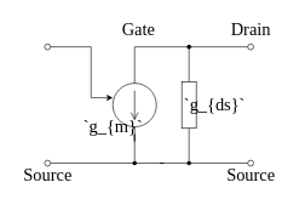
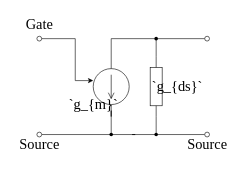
- <mxCell id="22" value="&lt;font style=&quot;font-size: 24px;&quot;&gt;Gate&lt;/font&gt;" style="text;html=1;align=center;verticalAlign=middle;resizable=0;points=[];autosize=1;strokeColor=none;fillColor=none;fontSize=11;fontFamily=Times New Roman;fontColor=default;" parent="1" vertex="1"><mxGeometry x="150" y="20" width="80" height="40" as="geometry" /></mxCell>
+ <mxCell id="22" value="&lt;font style=&quot;font-size: 24px;&quot;&gt;Gate&lt;/font&gt;" style="text;html=1;align=center;verticalAlign=middle;resizable=0;points=[];autosize=1;strokeColor=none;fillColor=none;fontSize=11;fontFamily=Times New Roman;fontColor=default;" parent="1" vertex="1"><mxGeometry x="25" y="20" width="80" height="40" as="geometry" /></mxCell>
- <mxCell id="25" value="&lt;font style=&quot;font-size: 24px;&quot;&gt;Drain&lt;/font&gt;" style="text;html=1;align=center;verticalAlign=middle;resizable=0;points=[];autosize=1;strokeColor=none;fillColor=none;fontSize=11;fontFamily=Times New Roman;fontColor=default;" parent="1" vertex="1"><mxGeometry x="300" y="20" width="90" height="40" as="geometry" /></mxCell>
